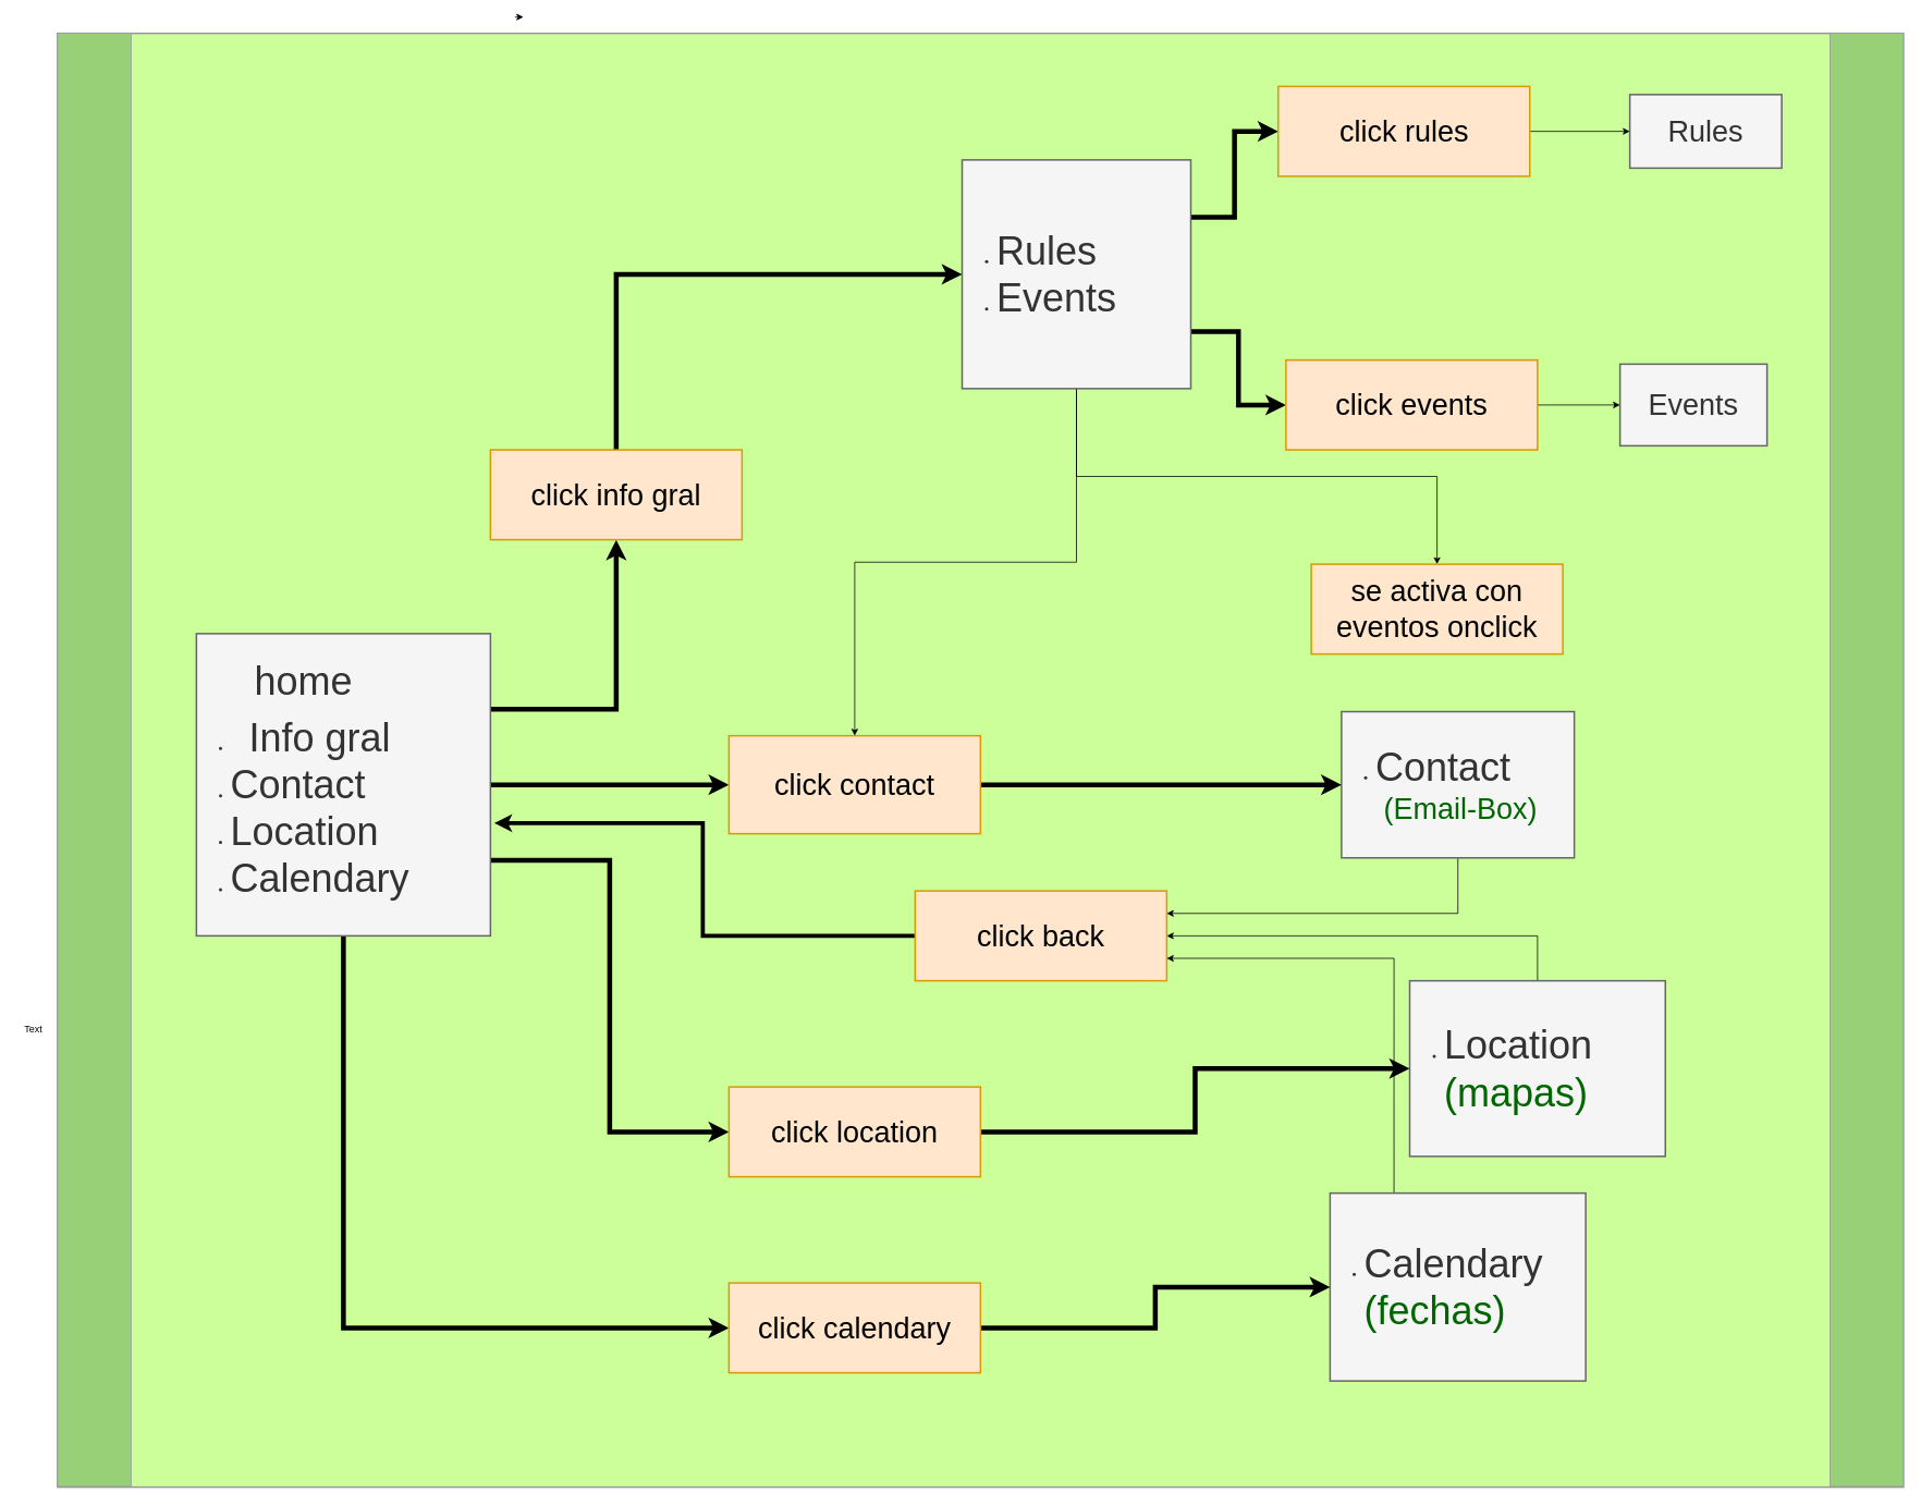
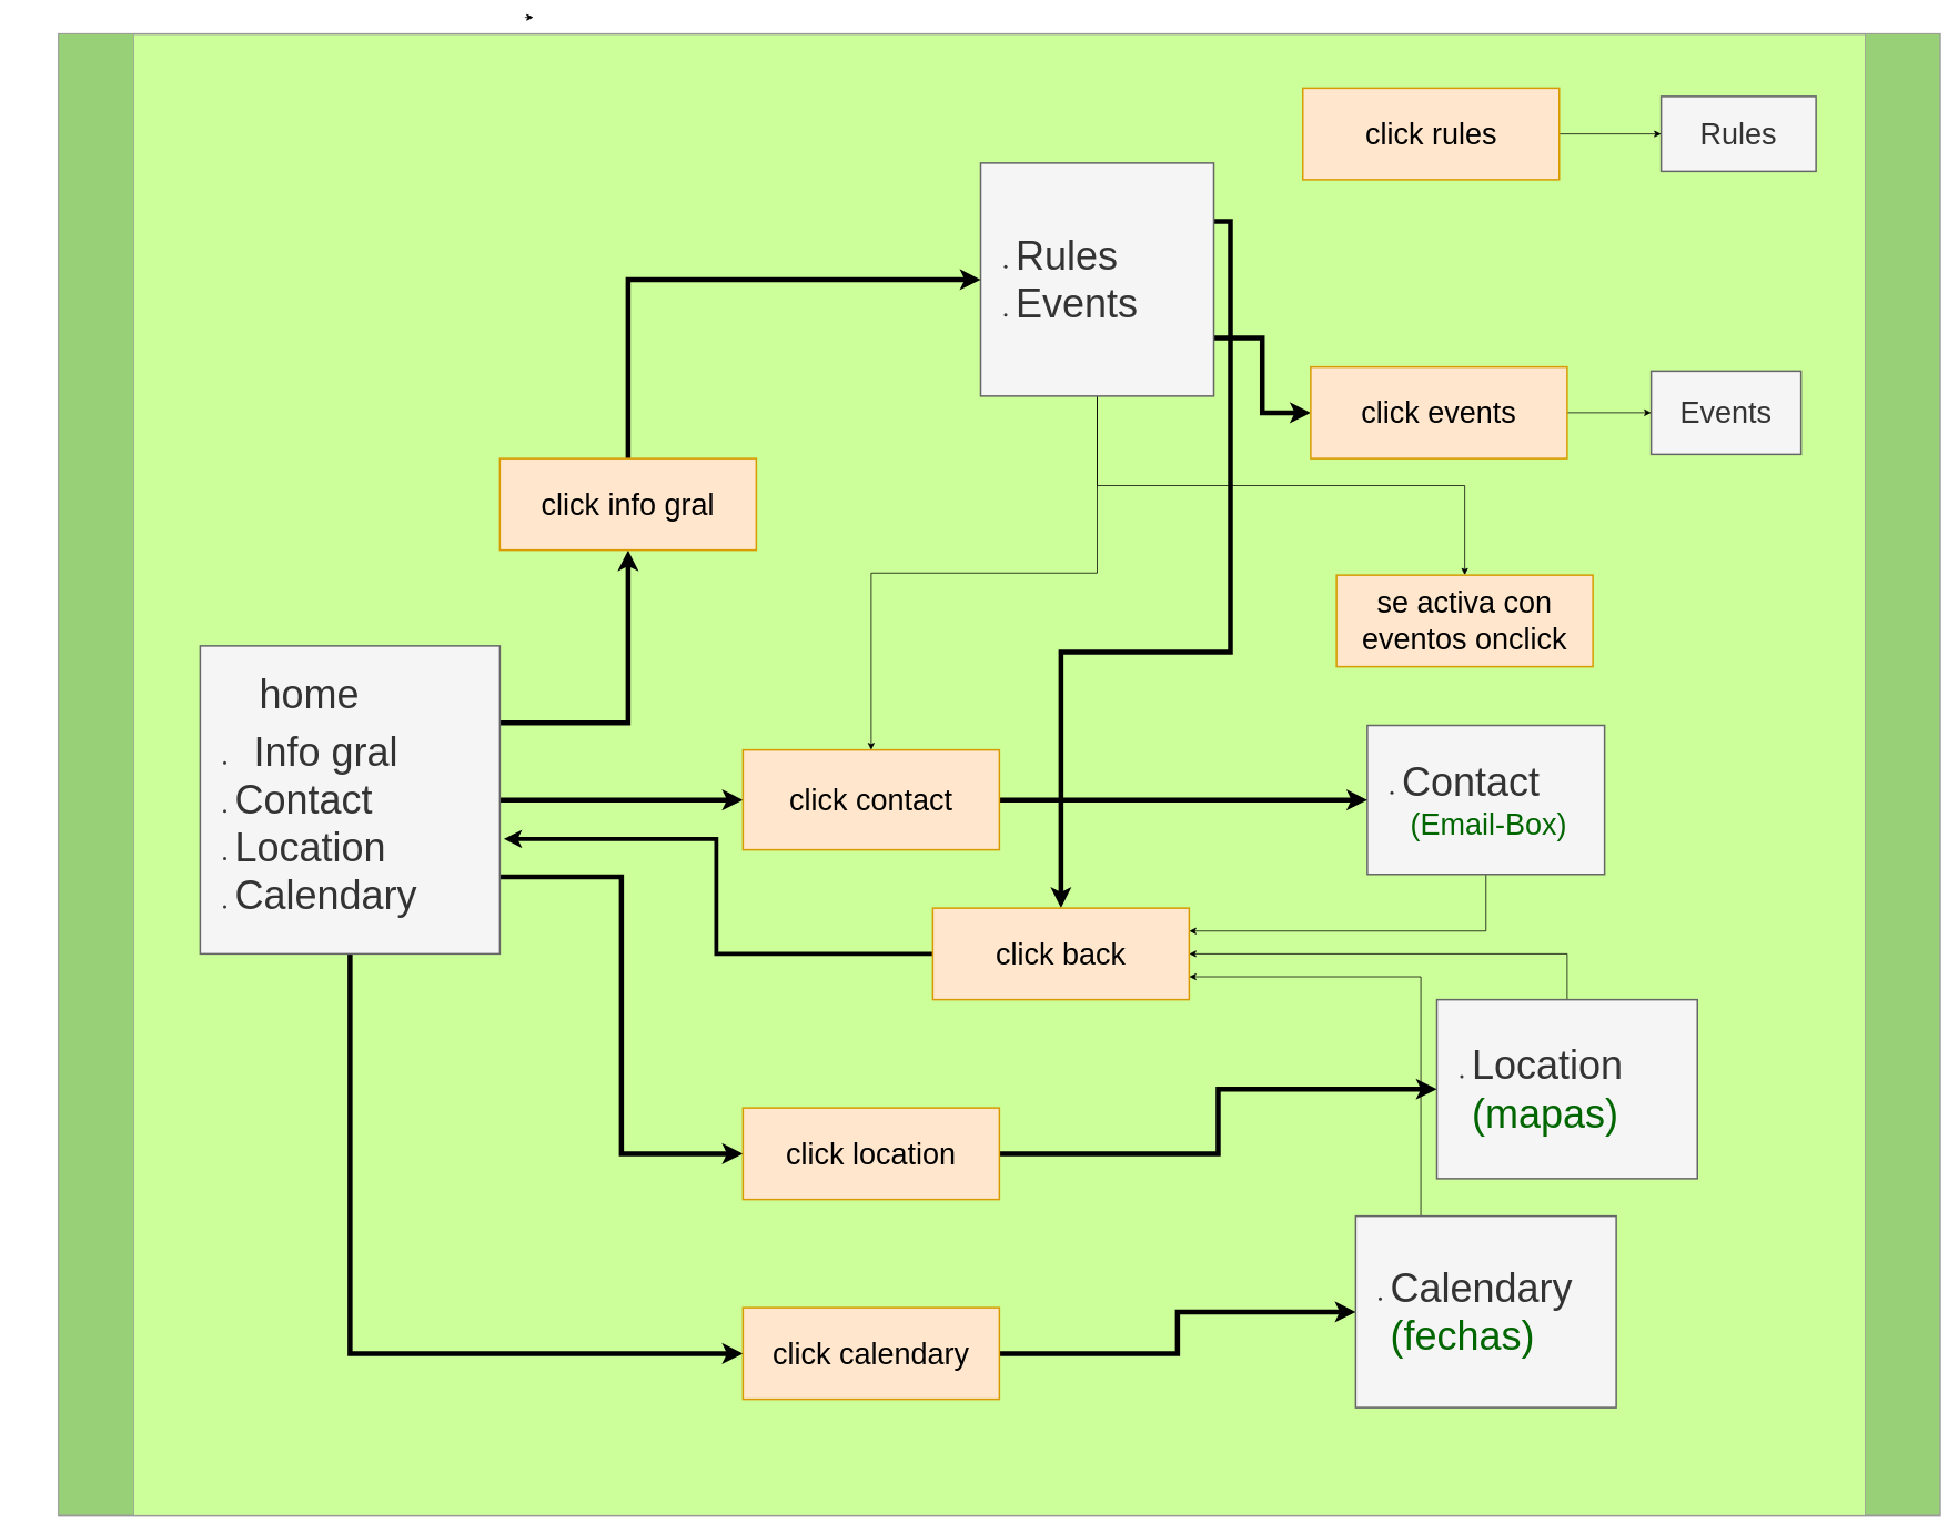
- <mxCell id="15" style="edgeStyle=orthogonalEdgeStyle;rounded=0;orthogonalLoop=1;jettySize=auto;html=1;exitX=1;exitY=0.25;exitDx=0;exitDy=0;entryX=0;entryY=0.5;entryDx=0;entryDy=0;strokeWidth=6;" parent="1" source="18" target="29" edge="1"><mxGeometry relative="1" as="geometry" /></mxCell>
+ <mxCell id="15" style="edgeStyle=orthogonalEdgeStyle;rounded=0;orthogonalLoop=1;jettySize=auto;html=1;exitX=1;exitY=0.25;exitDx=0;exitDy=0;strokeWidth=6;" parent="1" source="18" target="39" edge="1"><mxGeometry relative="1" as="geometry" /></mxCell>
- <mxCell id="6" value="Text" style="text;html=1;resizable=0;autosize=1;align=center;verticalAlign=middle;points=[];fillColor=none;strokeColor=none;rounded=0;shadow=0;" parent="1" vertex="1"><mxGeometry x="20" y="1250" width="40" height="20" as="geometry" /></mxCell>
